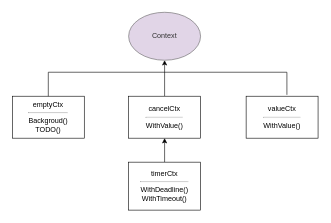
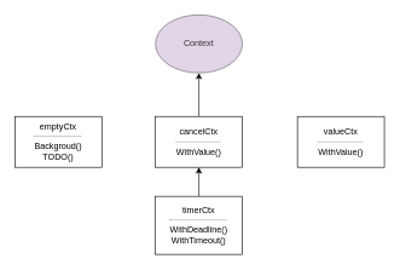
- <mxCell id="9" value="" style="endArrow=none;html=1;rounded=0;exitX=0.5;exitY=0;exitDx=0;exitDy=0;entryX=0.567;entryY=-0.033;entryDx=0;entryDy=0;entryPerimeter=0;" parent="1" source="3" target="6" edge="1"><mxGeometry width="50" height="50" relative="1" as="geometry"><mxPoint x="80" y="140" as="sourcePoint" /><mxPoint x="470" y="120" as="targetPoint" /><Array as="points"><mxPoint x="80" y="120" /><mxPoint x="478" y="120" /></Array></mxGeometry></mxCell>
